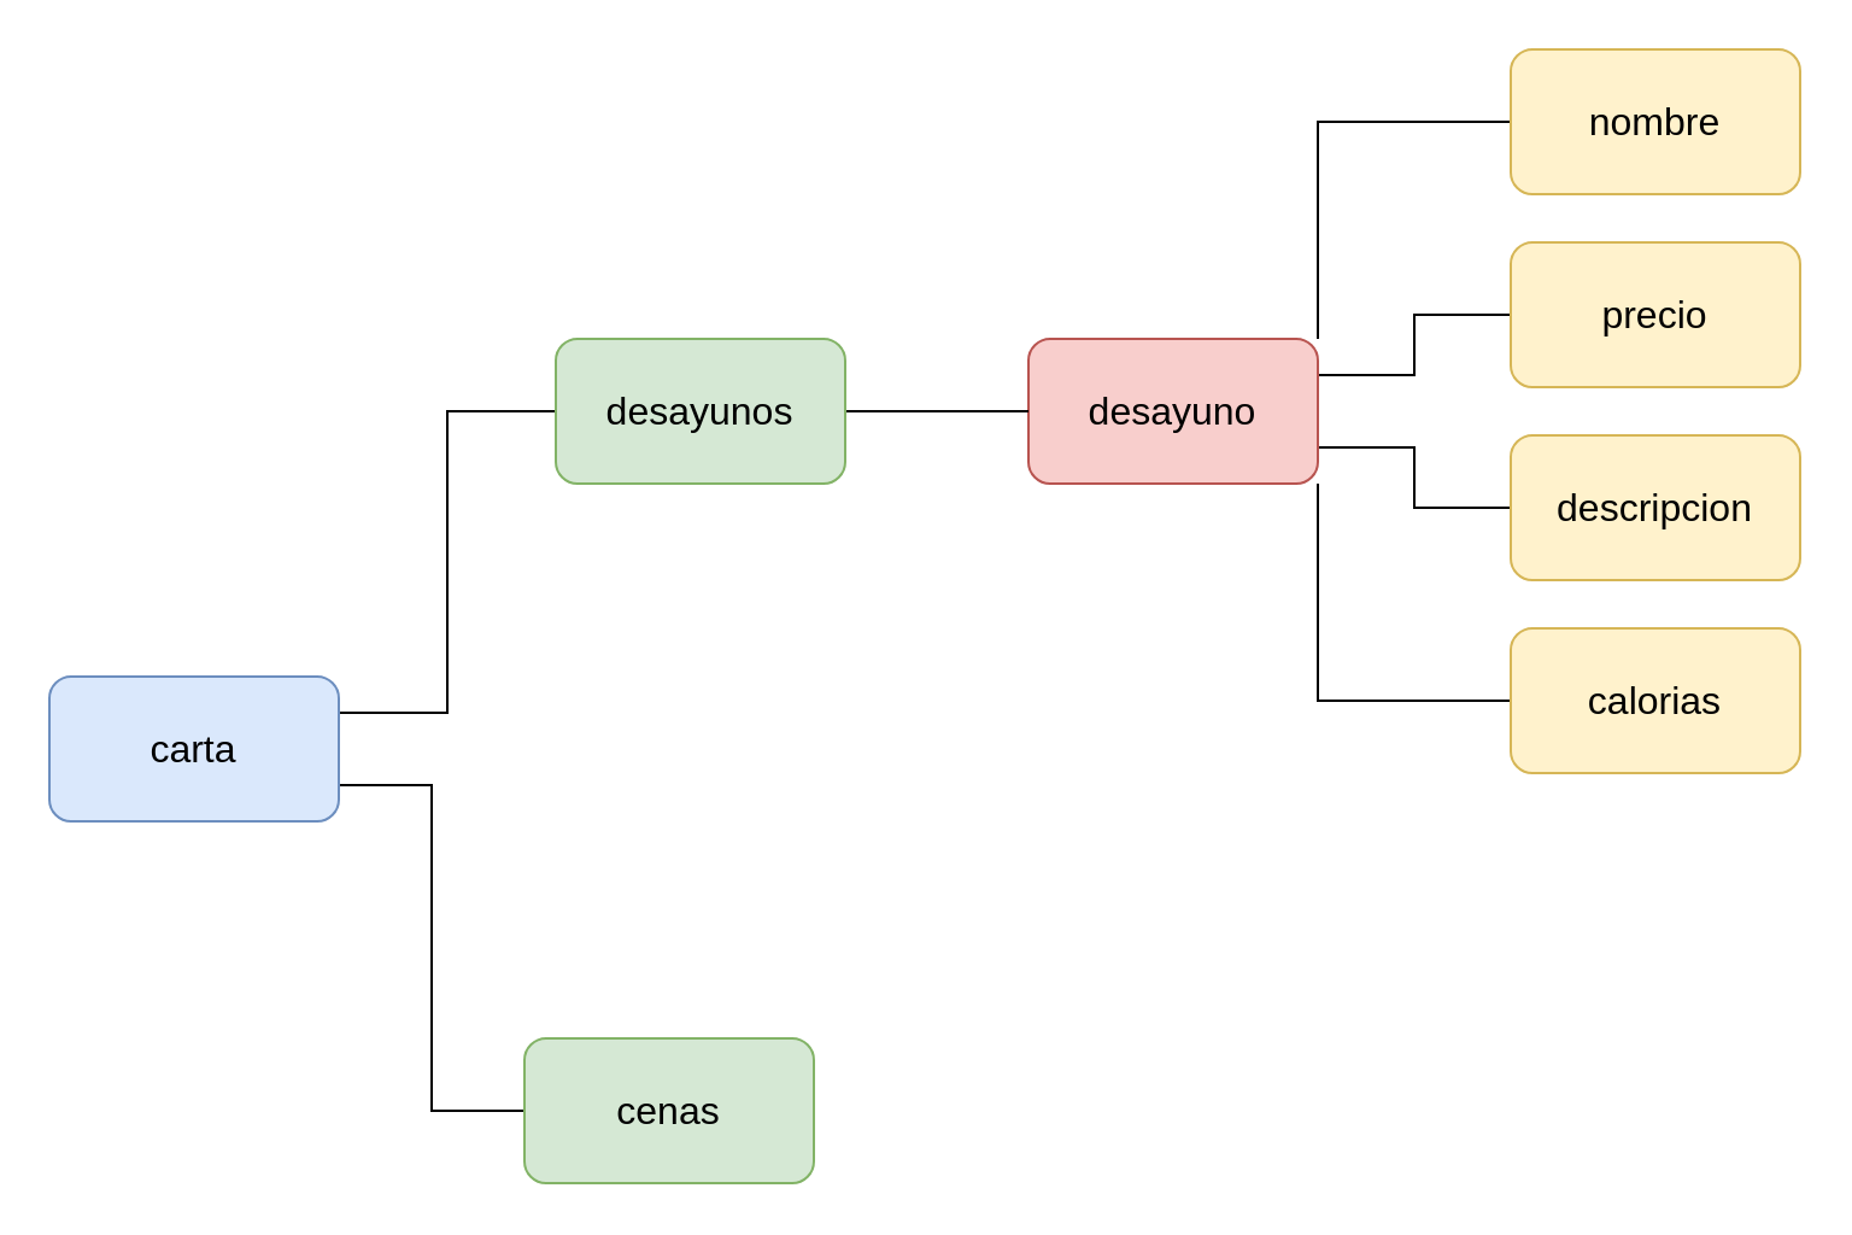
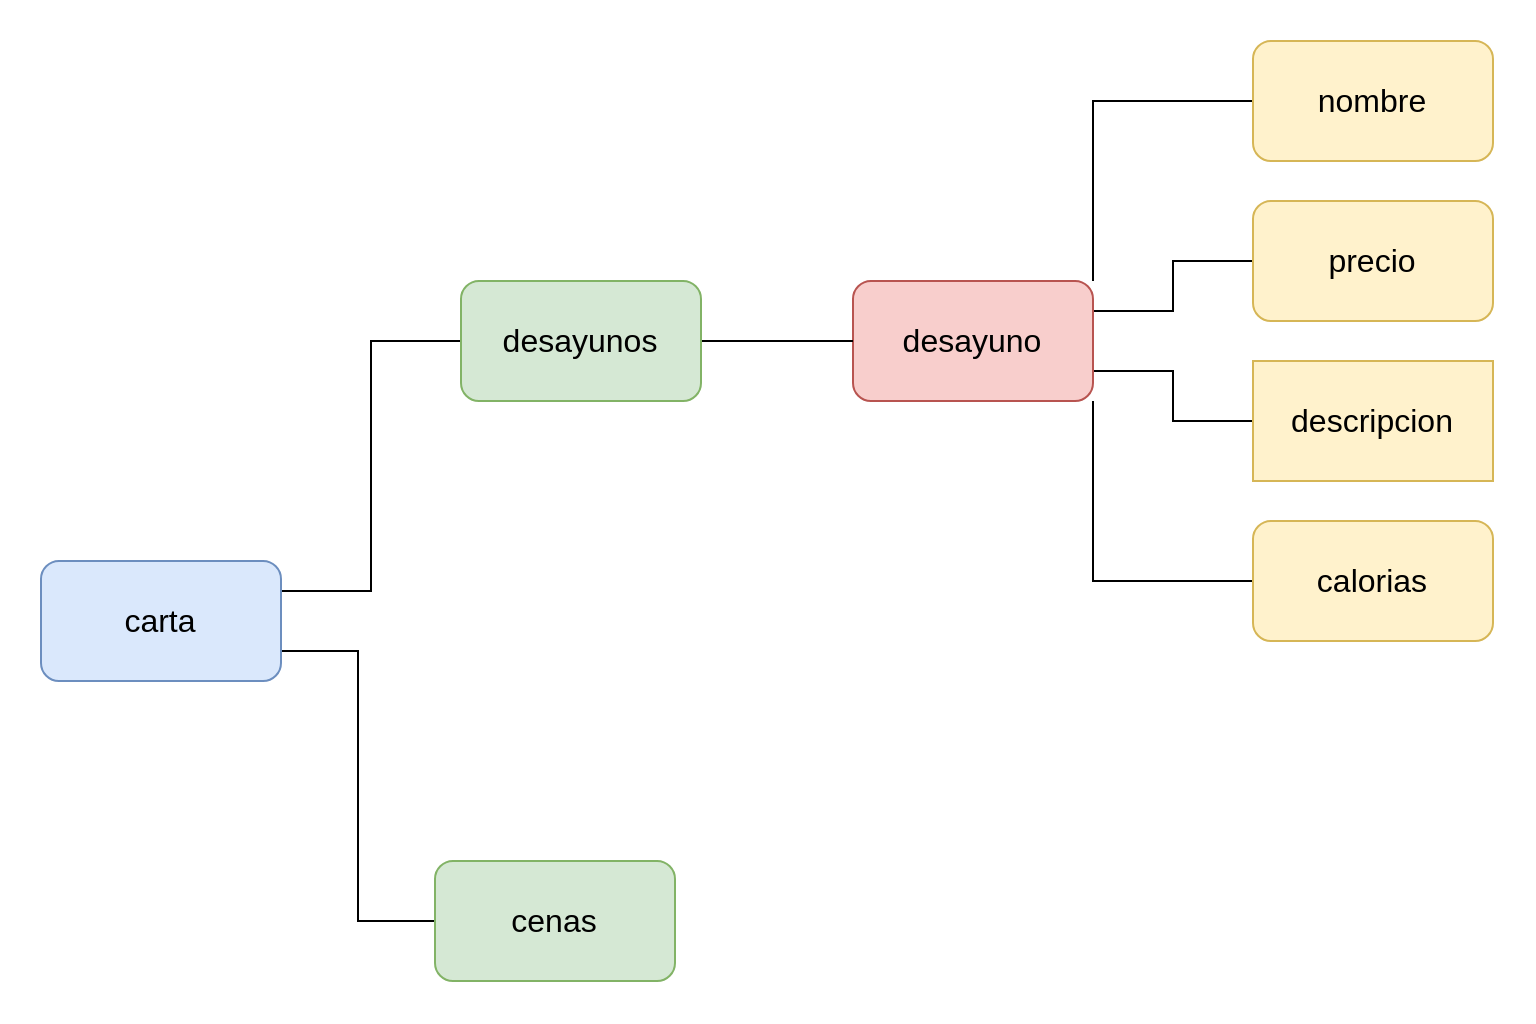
- <mxCell id="12" value="&lt;font style=&quot;font-size: 16px;&quot;&gt;descripcion&lt;/font&gt;" style="rounded=1;whiteSpace=wrap;html=1;fillColor=#fff2cc;strokeColor=#d6b656;" parent="1" vertex="1"><mxGeometry x="626" y="180" width="120" height="60" as="geometry" /></mxCell>
+ <mxCell id="12" value="&lt;font style=&quot;font-size: 16px;&quot;&gt;descripcion&lt;/font&gt;" style="whiteSpace=wrap;html=1;fillColor=#fff2cc;strokeColor=#d6b656;rounded=0;" parent="1" vertex="1"><mxGeometry x="626" y="180" width="120" height="60" as="geometry" /></mxCell>
